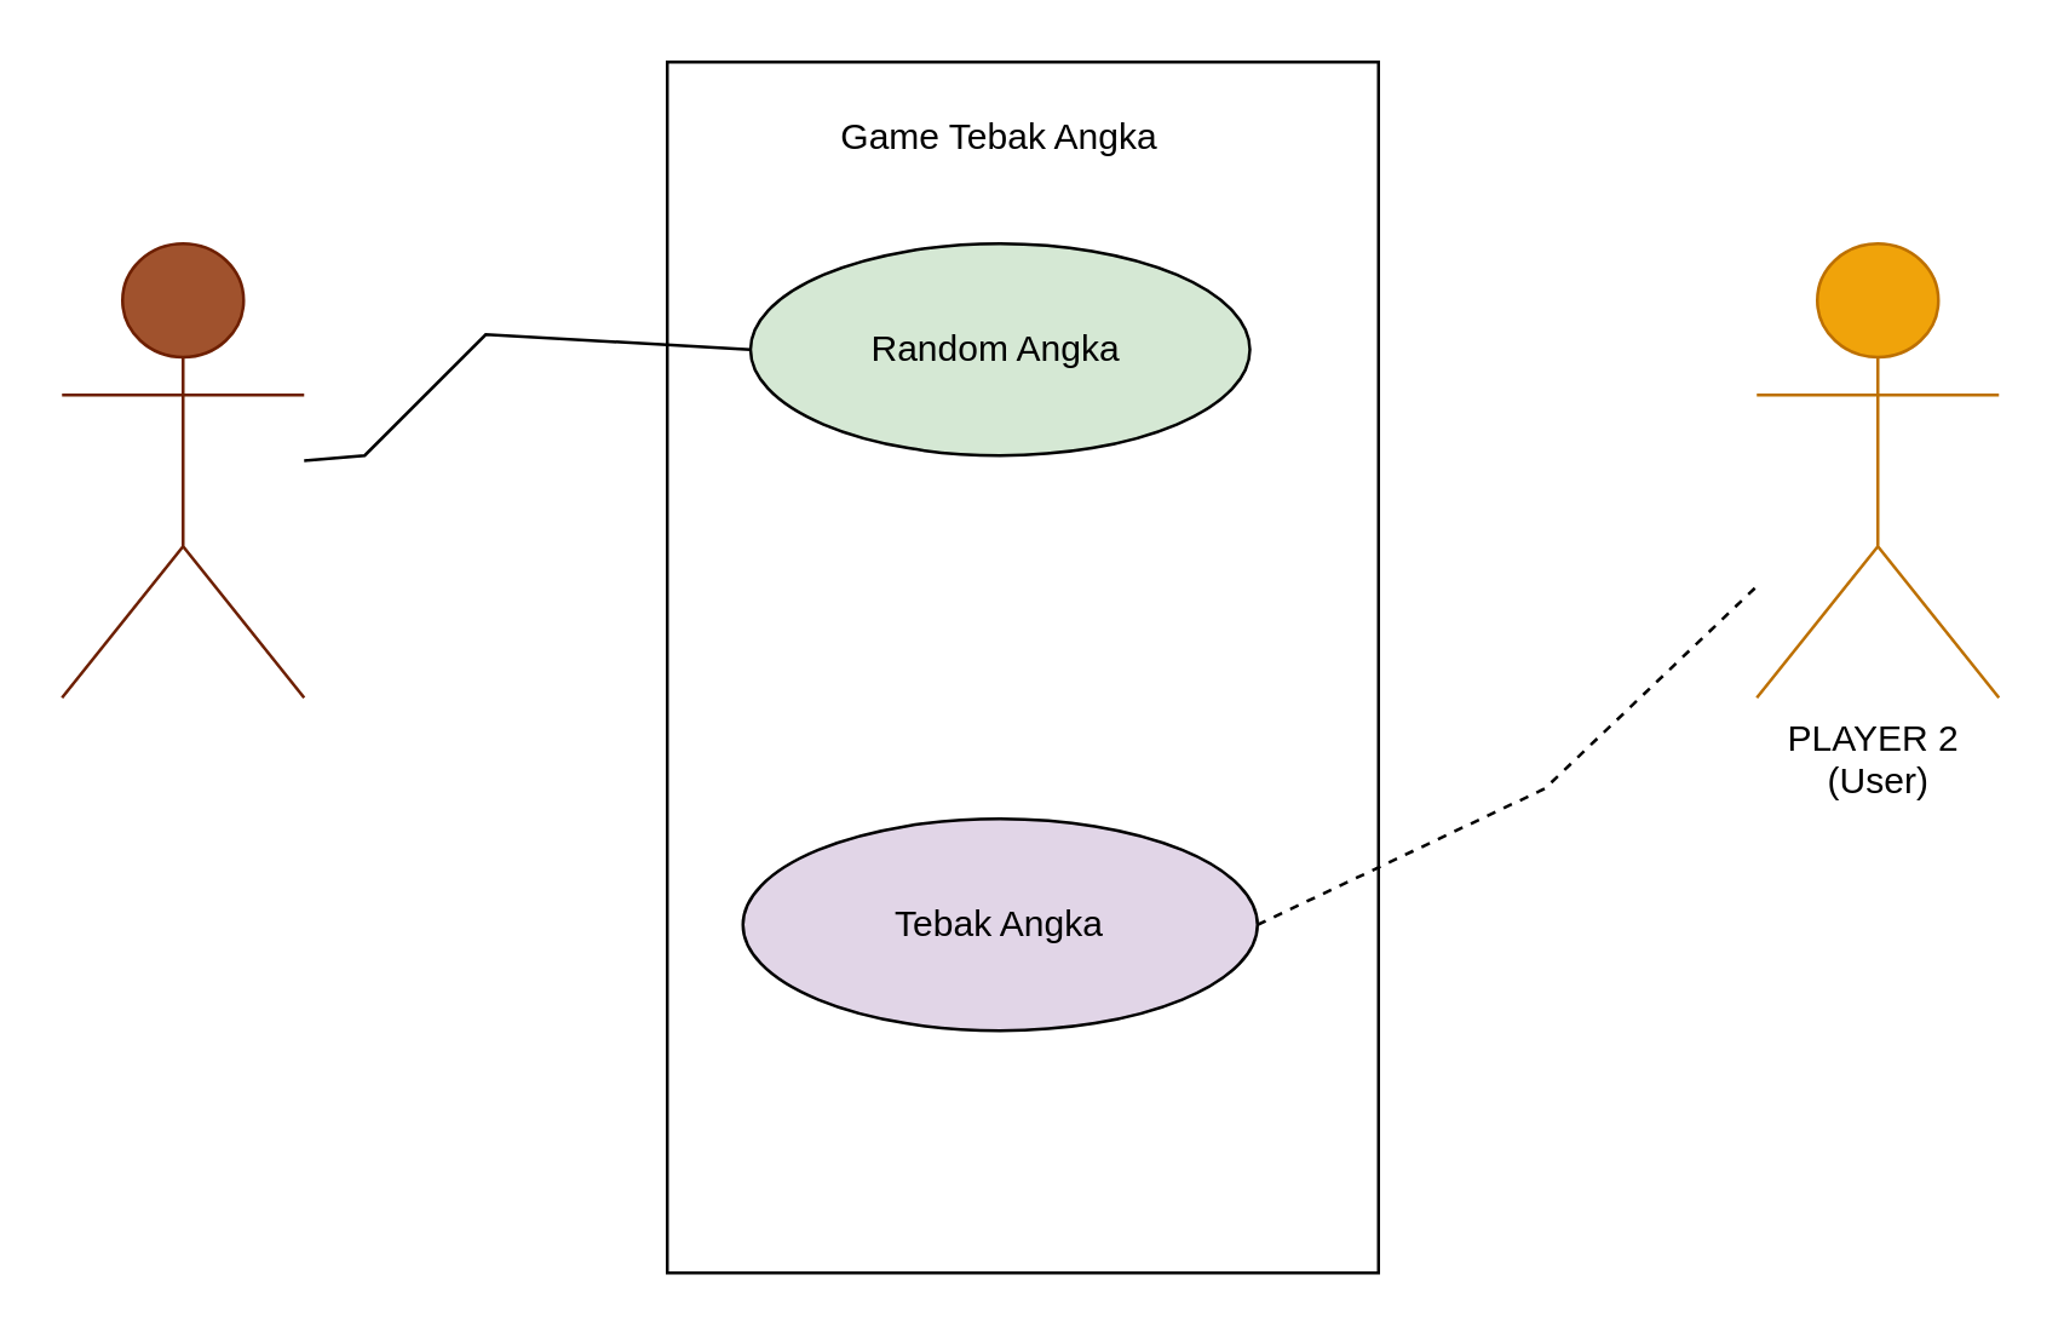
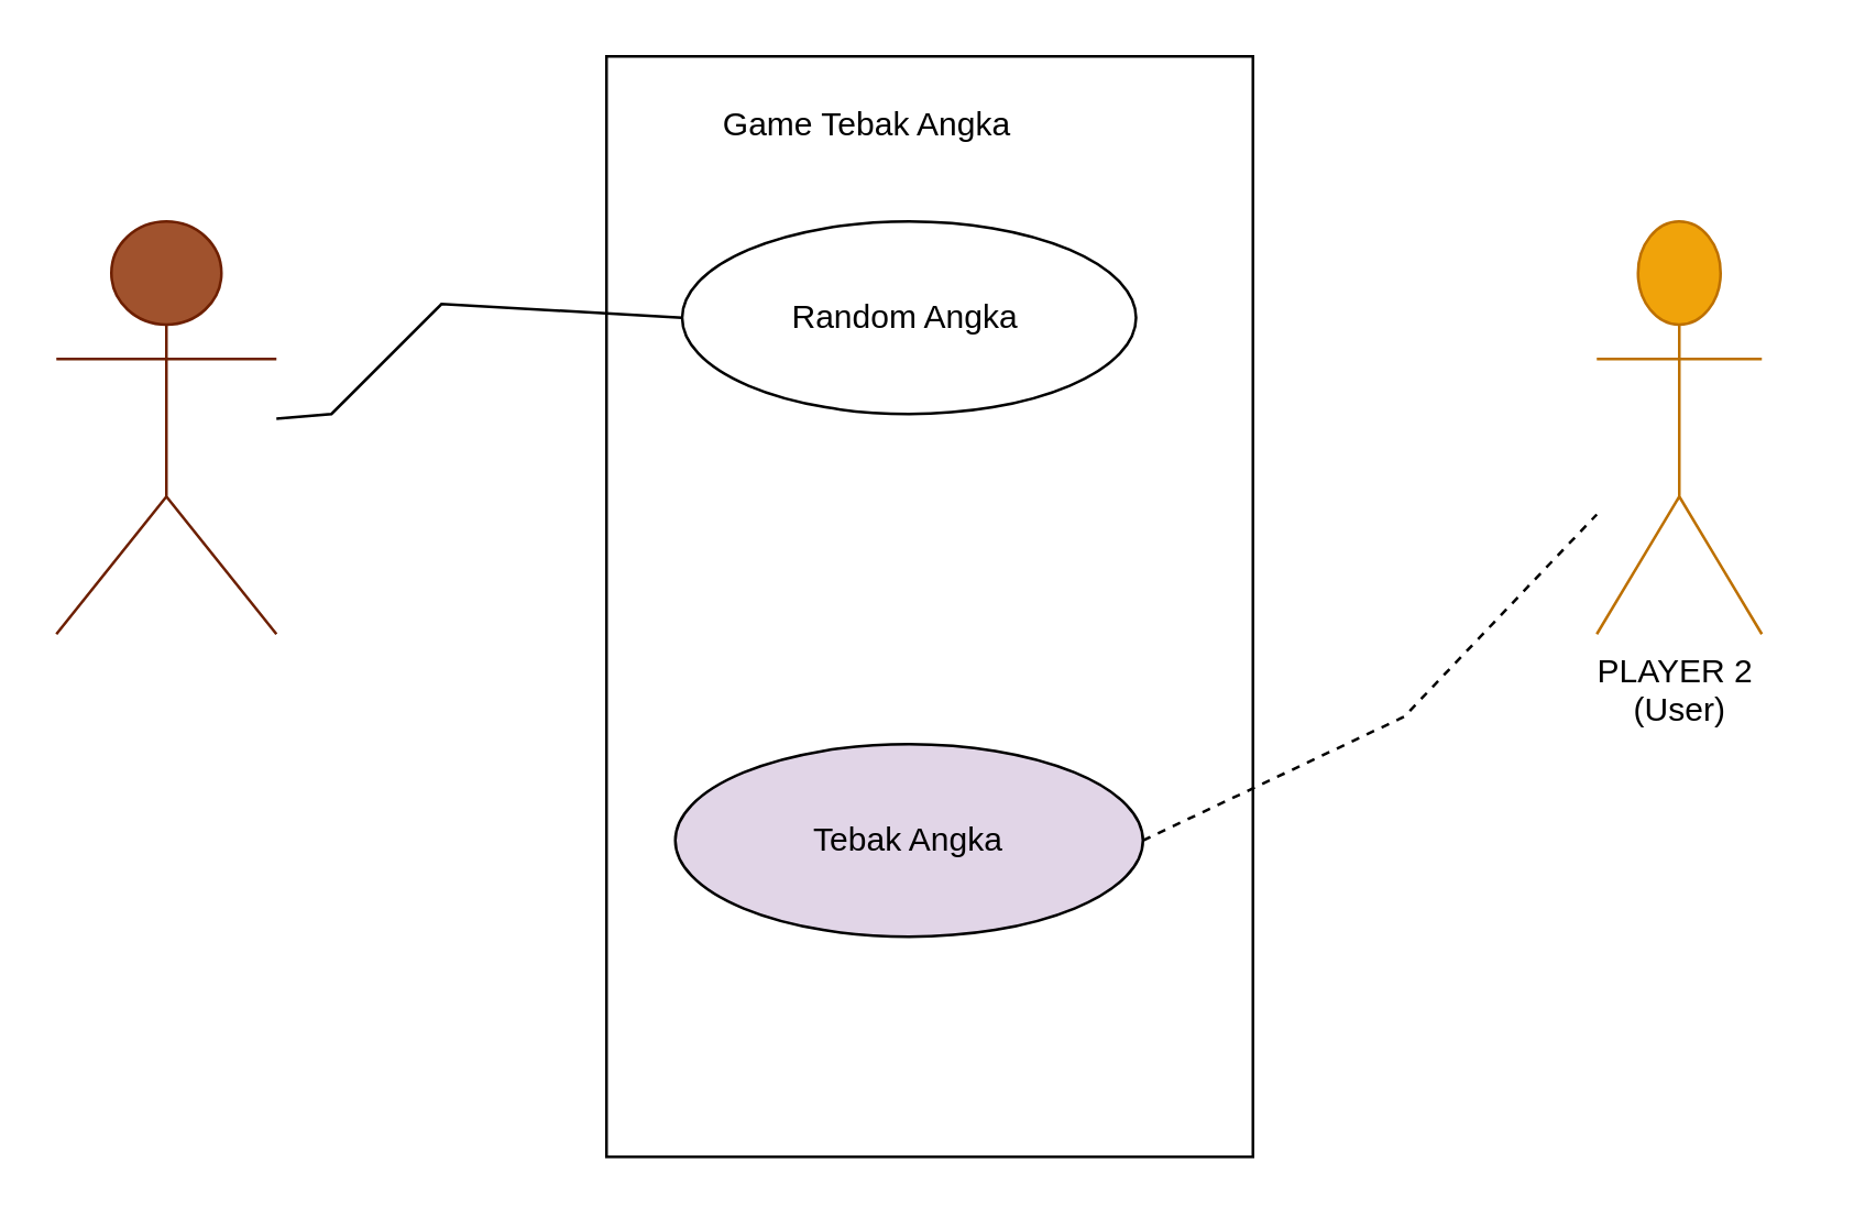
- <mxCell id="5" value="Game Tebak Angka" style="text;html=1;strokeColor=none;fillColor=none;align=center;verticalAlign=middle;whiteSpace=wrap;rounded=0;" vertex="1" parent="1"><mxGeometry x="240" y="30" width="180" height="30" as="geometry" /></mxCell>
+ <mxCell id="5" value="Game Tebak Angka" style="text;html=1;strokeColor=none;fillColor=none;align=center;verticalAlign=middle;whiteSpace=wrap;rounded=0;" vertex="1" parent="1"><mxGeometry x="225" y="30" width="180" height="30" as="geometry" /></mxCell>
- <mxCell id="6" value="Random Angka&amp;nbsp;" style="ellipse;whiteSpace=wrap;html=1;fillColor=#d5e8d4;" vertex="1" parent="1"><mxGeometry x="247.5" y="80" width="165" height="70" as="geometry" /></mxCell>
+ <mxCell id="6" value="Random Angka&amp;nbsp;" style="ellipse;whiteSpace=wrap;html=1;" vertex="1" parent="1"><mxGeometry x="247.5" y="80" width="165" height="70" as="geometry" /></mxCell>
- <mxCell id="4" value="PLAYER 2&amp;nbsp;&lt;br&gt;(User)" style="shape=umlActor;verticalLabelPosition=bottom;verticalAlign=top;html=1;outlineConnect=0;fillColor=#f0a30a;fontColor=#000000;strokeColor=#BD7000;" vertex="1" parent="1"><mxGeometry x="580" y="80" width="80" height="150" as="geometry" /></mxCell>
+ <mxCell id="4" value="PLAYER 2&amp;nbsp;&lt;br&gt;(User)" style="shape=umlActor;verticalLabelPosition=bottom;verticalAlign=top;html=1;outlineConnect=0;fillColor=#f0a30a;fontColor=#000000;strokeColor=#BD7000;" vertex="1" parent="1"><mxGeometry x="580" y="80" width="60" height="150" as="geometry" /></mxCell>
